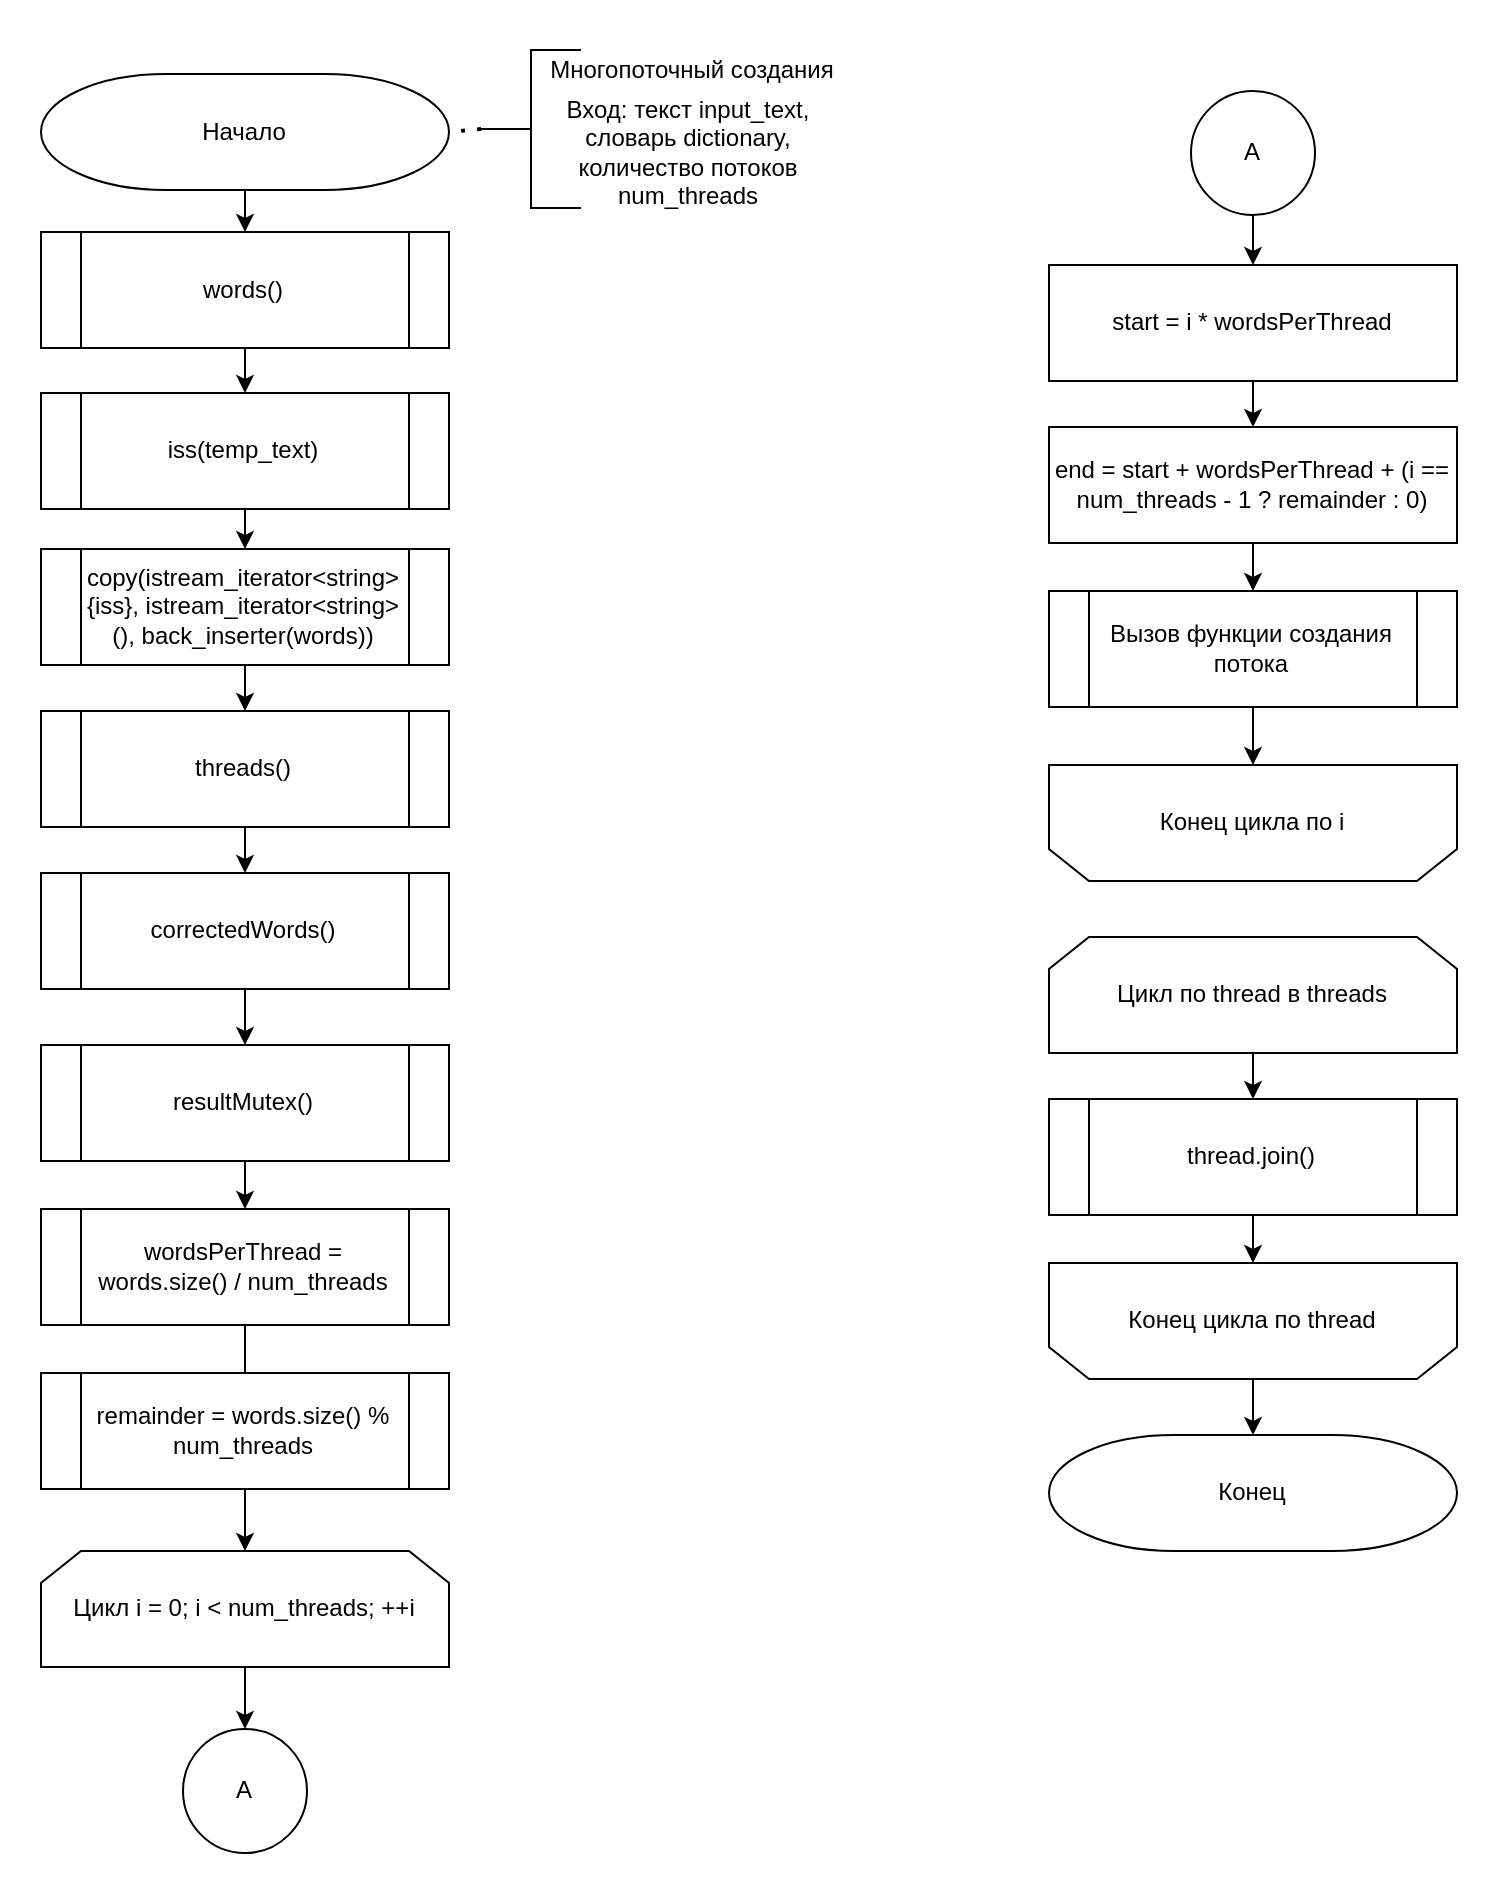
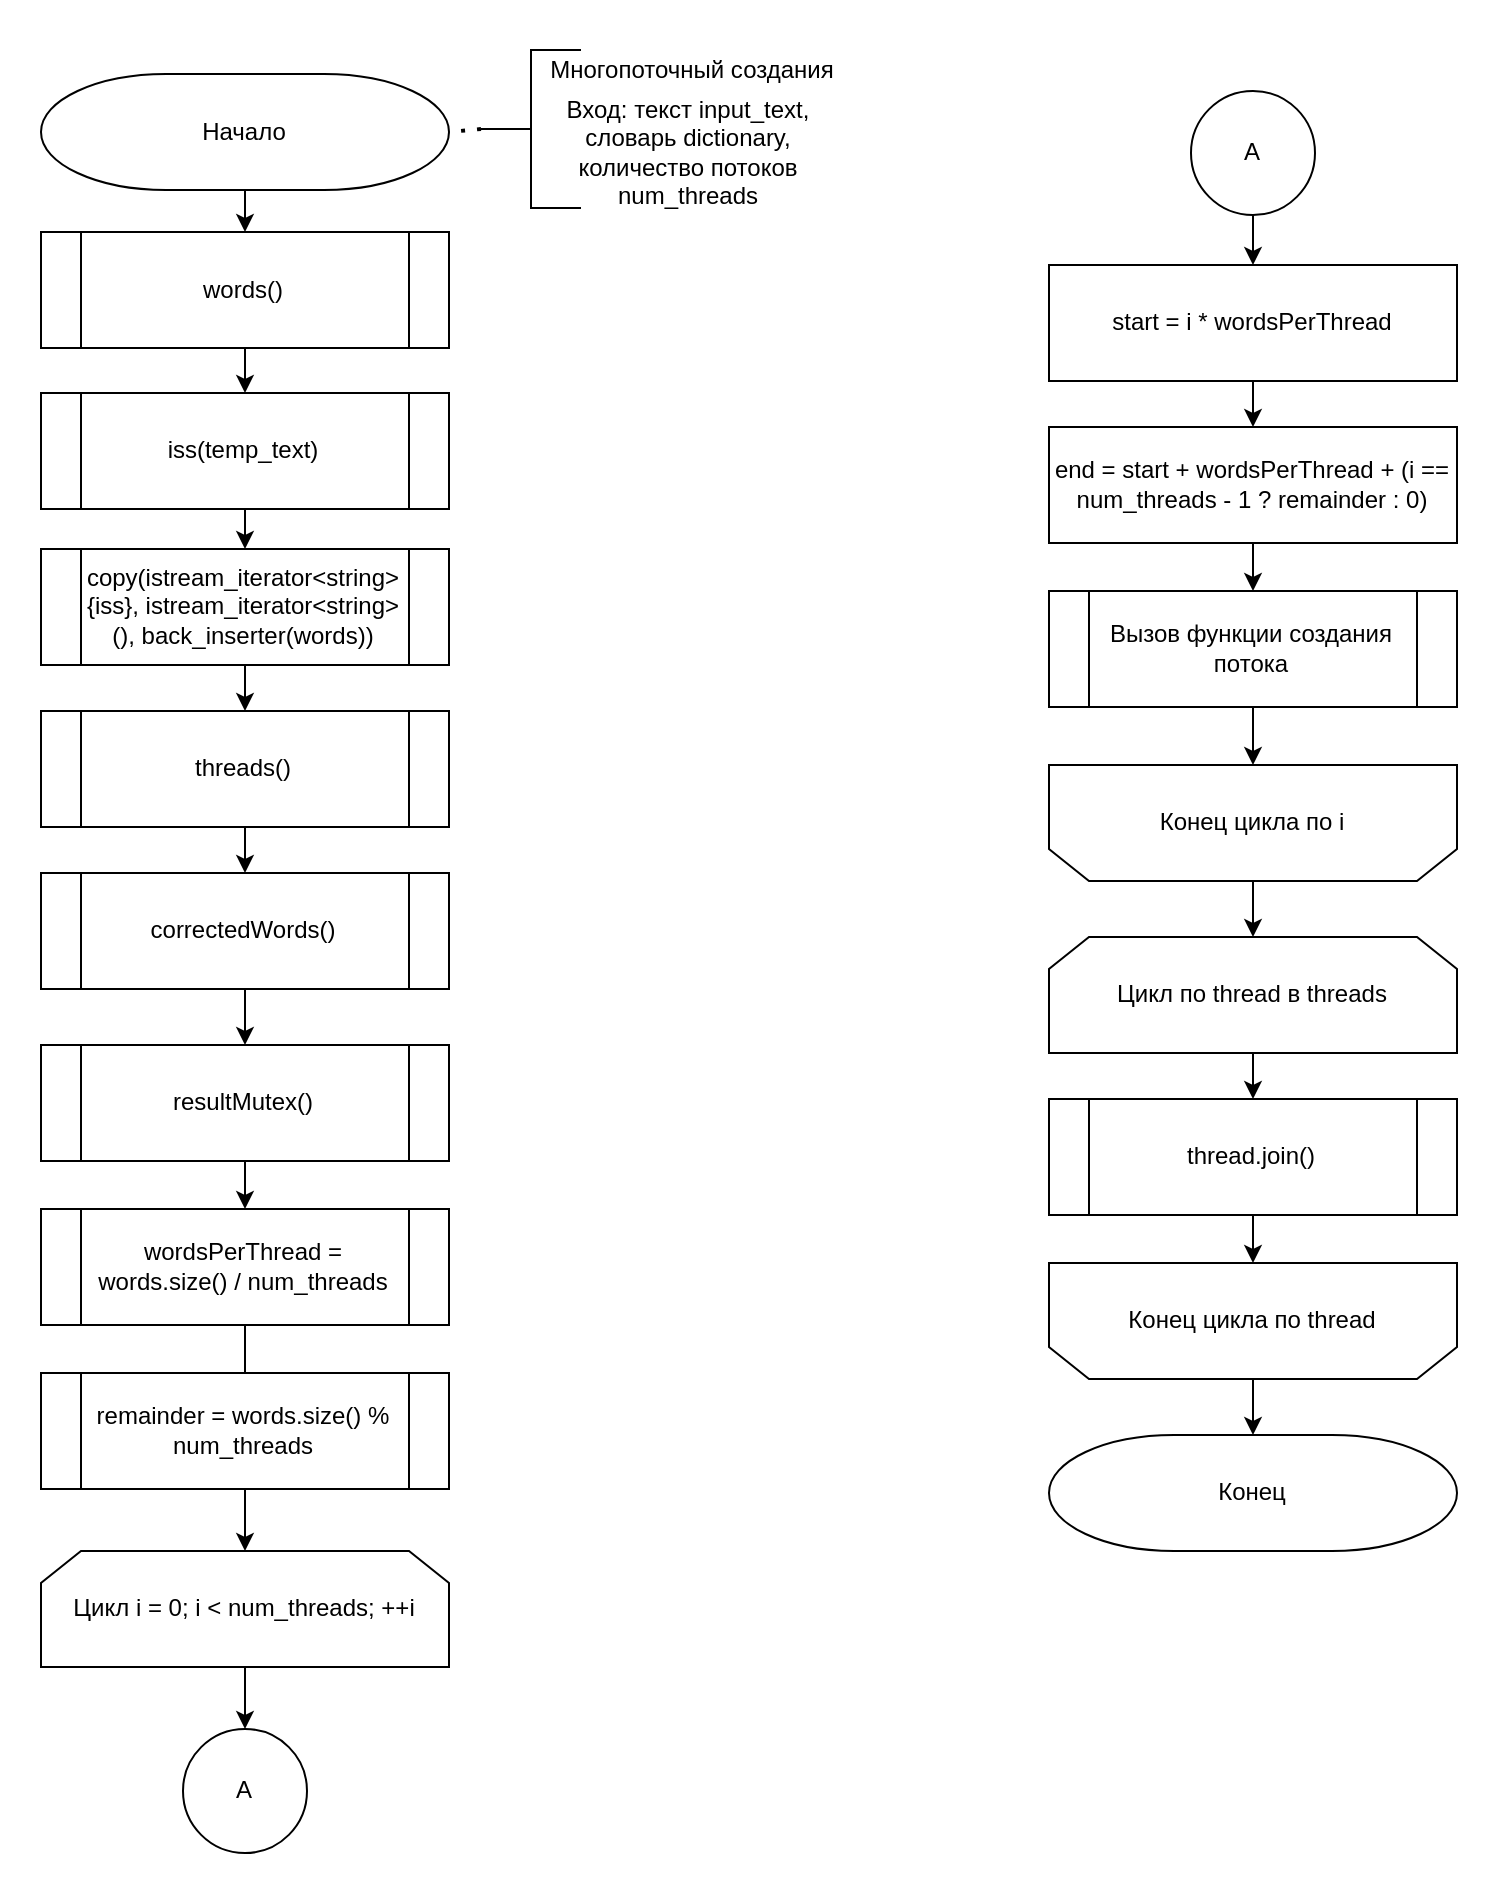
+ <mxCell id="18" value="" style="endArrow=classic;html=1;rounded=0;entryX=0.5;entryY=0;entryDx=0;entryDy=0;exitX=0.5;exitY=0;exitDx=0;exitDy=0;" edge="1" parent="1" source="10" target="41"><mxGeometry width="50" height="50" relative="1" as="geometry"><mxPoint x="883" y="621" as="sourcePoint" /><mxPoint x="626" y="467" as="targetPoint" /></mxGeometry></mxCell>
